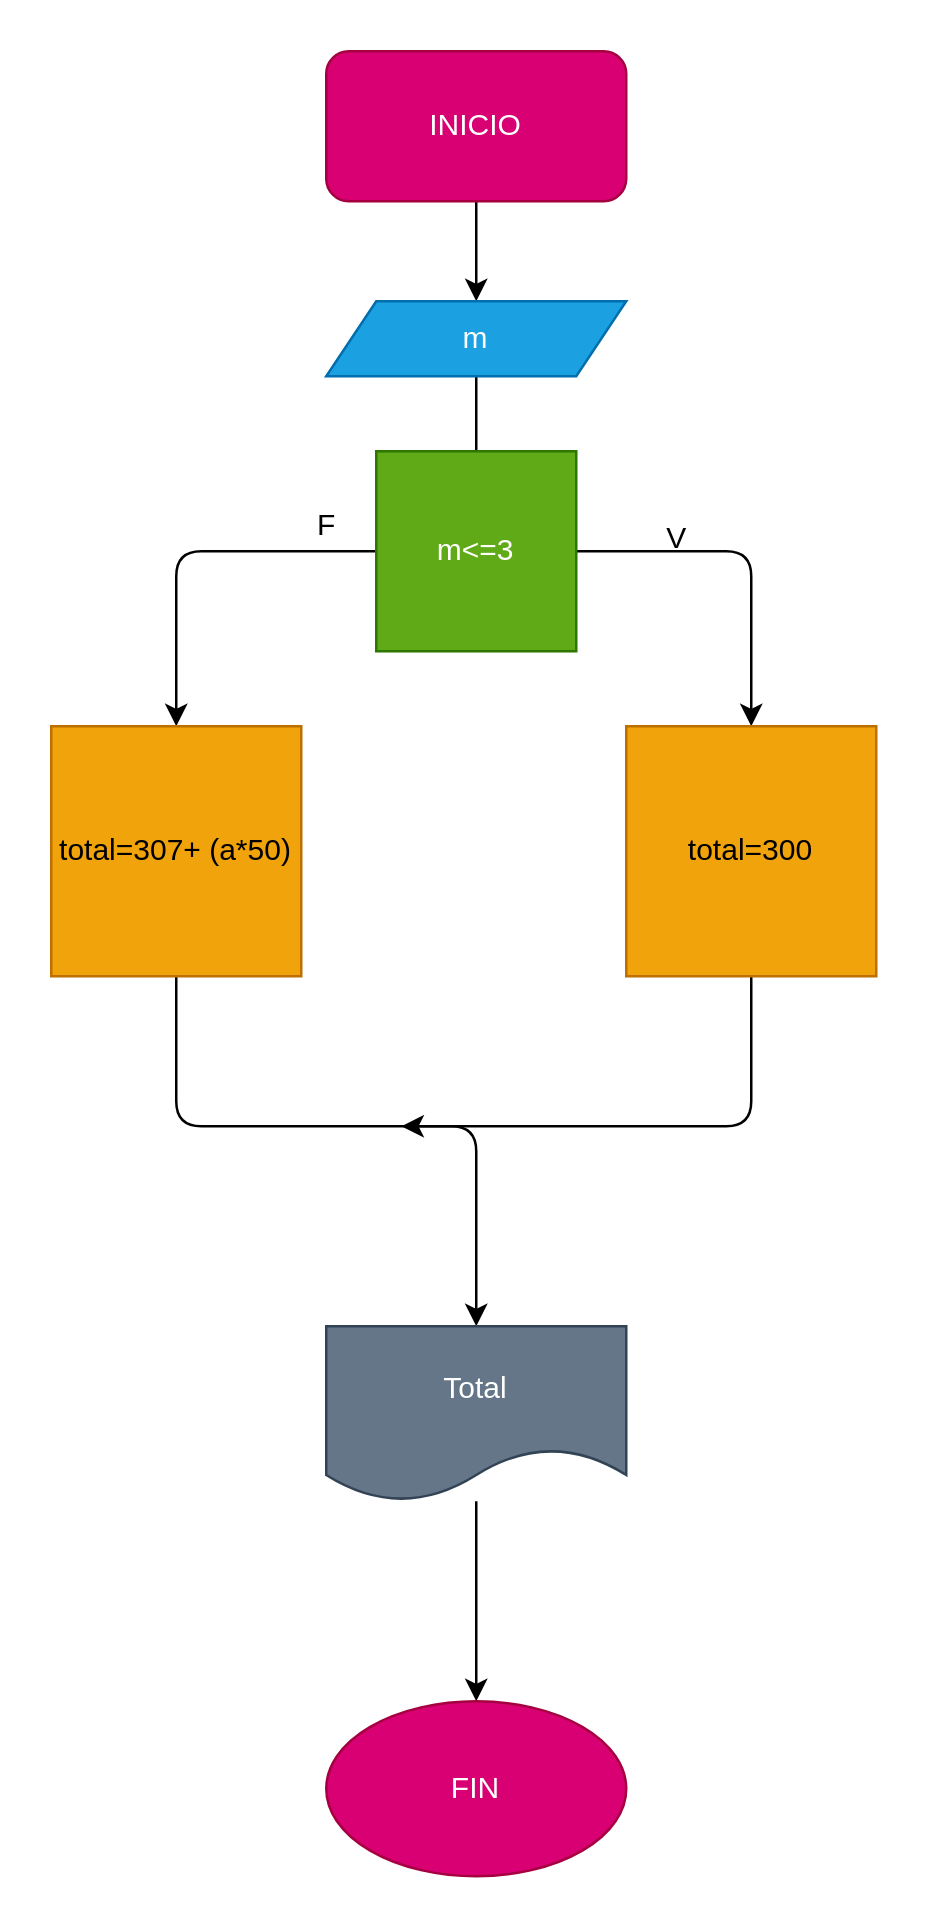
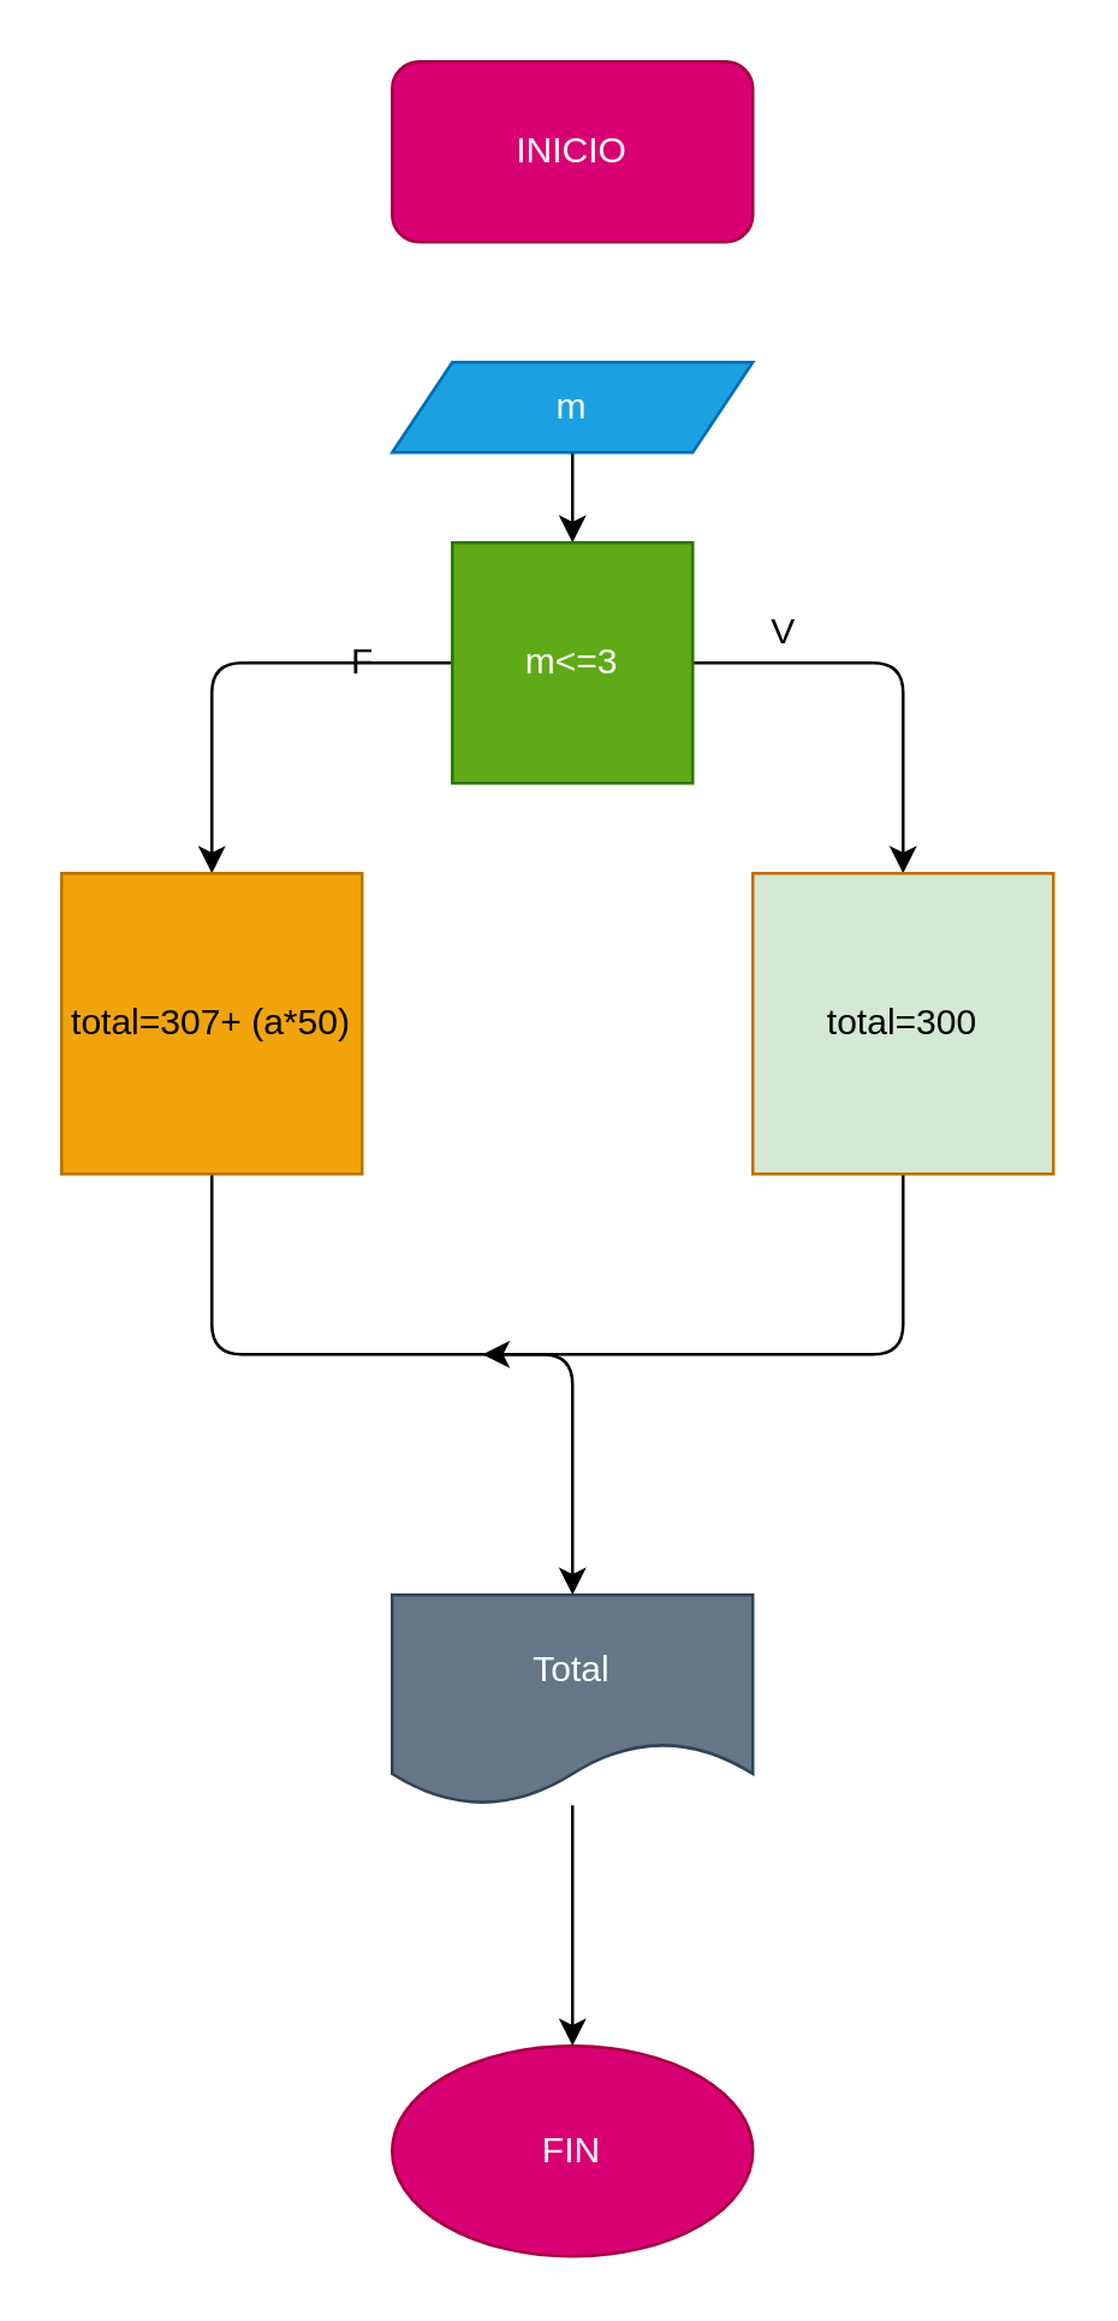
- <mxCell id="2" value="" style="edgeStyle=none;html=1;" parent="1" source="3" target="5" edge="1"><mxGeometry relative="1" as="geometry" /></mxCell>
- <mxCell id="4" value="" style="edgeStyle=none;html=1;endArrow=none;" parent="1" source="5" target="8" edge="1"><mxGeometry relative="1" as="geometry" /></mxCell>
+ <mxCell id="4" value="" style="edgeStyle=none;html=1;" parent="1" source="5" target="8" edge="1"><mxGeometry relative="1" as="geometry" /></mxCell>
- <mxCell id="17" value="F" style="text;html=1;align=center;verticalAlign=middle;resizable=0;points=[];autosize=1;strokeColor=none;fillColor=none;" vertex="1" parent="1"><mxGeometry x="120" y="200" width="20" height="20" as="geometry" /></mxCell>
+ <mxCell id="17" value="F" style="text;html=1;align=center;verticalAlign=middle;resizable=0;points=[];autosize=1;strokeColor=none;fillColor=none;" vertex="1" parent="1"><mxGeometry x="110" y="210" width="20" height="20" as="geometry" /></mxCell>
- <mxCell id="16" value="V" style="text;html=1;align=center;verticalAlign=middle;resizable=0;points=[];autosize=1;strokeColor=none;fillColor=none;" vertex="1" parent="1"><mxGeometry x="260" y="205" width="20" height="20" as="geometry" /></mxCell>
+ <mxCell id="16" value="V" style="text;html=1;align=center;verticalAlign=middle;resizable=0;points=[];autosize=1;strokeColor=none;fillColor=none;" vertex="1" parent="1"><mxGeometry x="250" y="200" width="20" height="20" as="geometry" /></mxCell>
- <mxCell id="10" value="total=300" style="whiteSpace=wrap;html=1;aspect=fixed;fillColor=#f0a30a;fontColor=#000000;strokeColor=#BD7000;" parent="1" vertex="1"><mxGeometry x="250" y="290" width="100" height="100" as="geometry" /></mxCell>
+ <mxCell id="10" value="total=300" style="whiteSpace=wrap;html=1;aspect=fixed;fillColor=#d5e8d4;fontColor=#000000;strokeColor=#BD7000;" parent="1" vertex="1"><mxGeometry x="250" y="290" width="100" height="100" as="geometry" /></mxCell>
